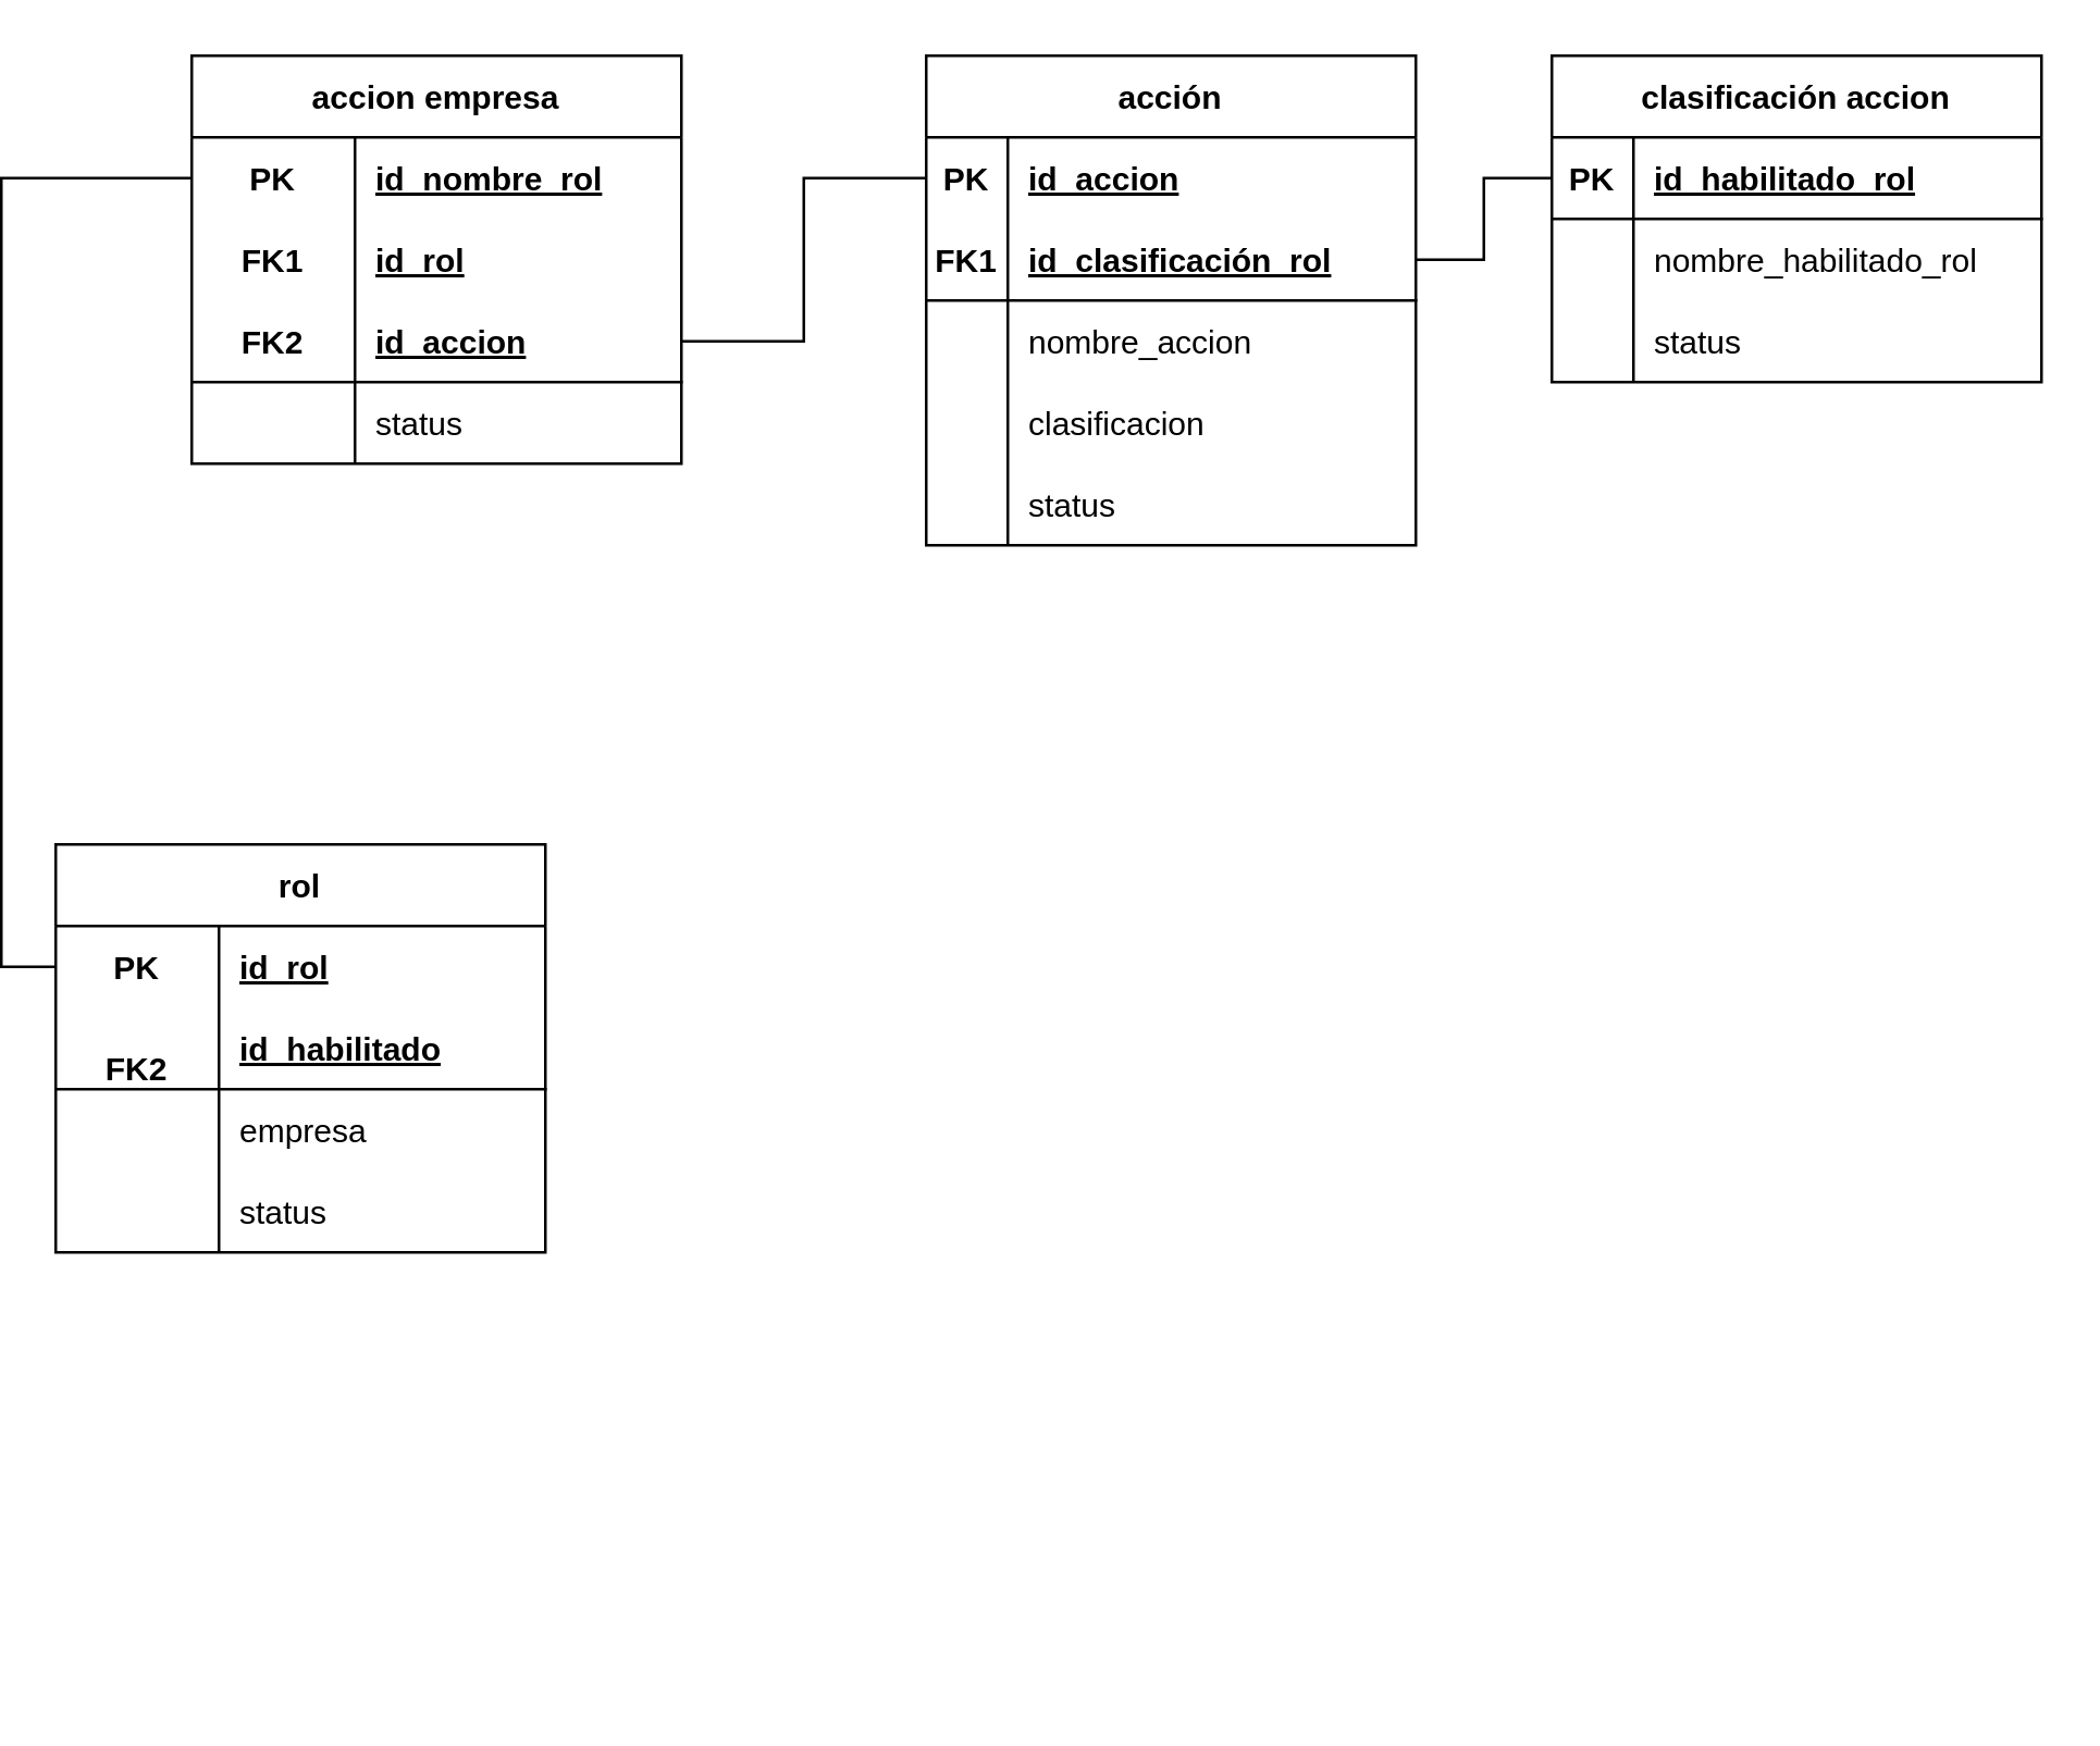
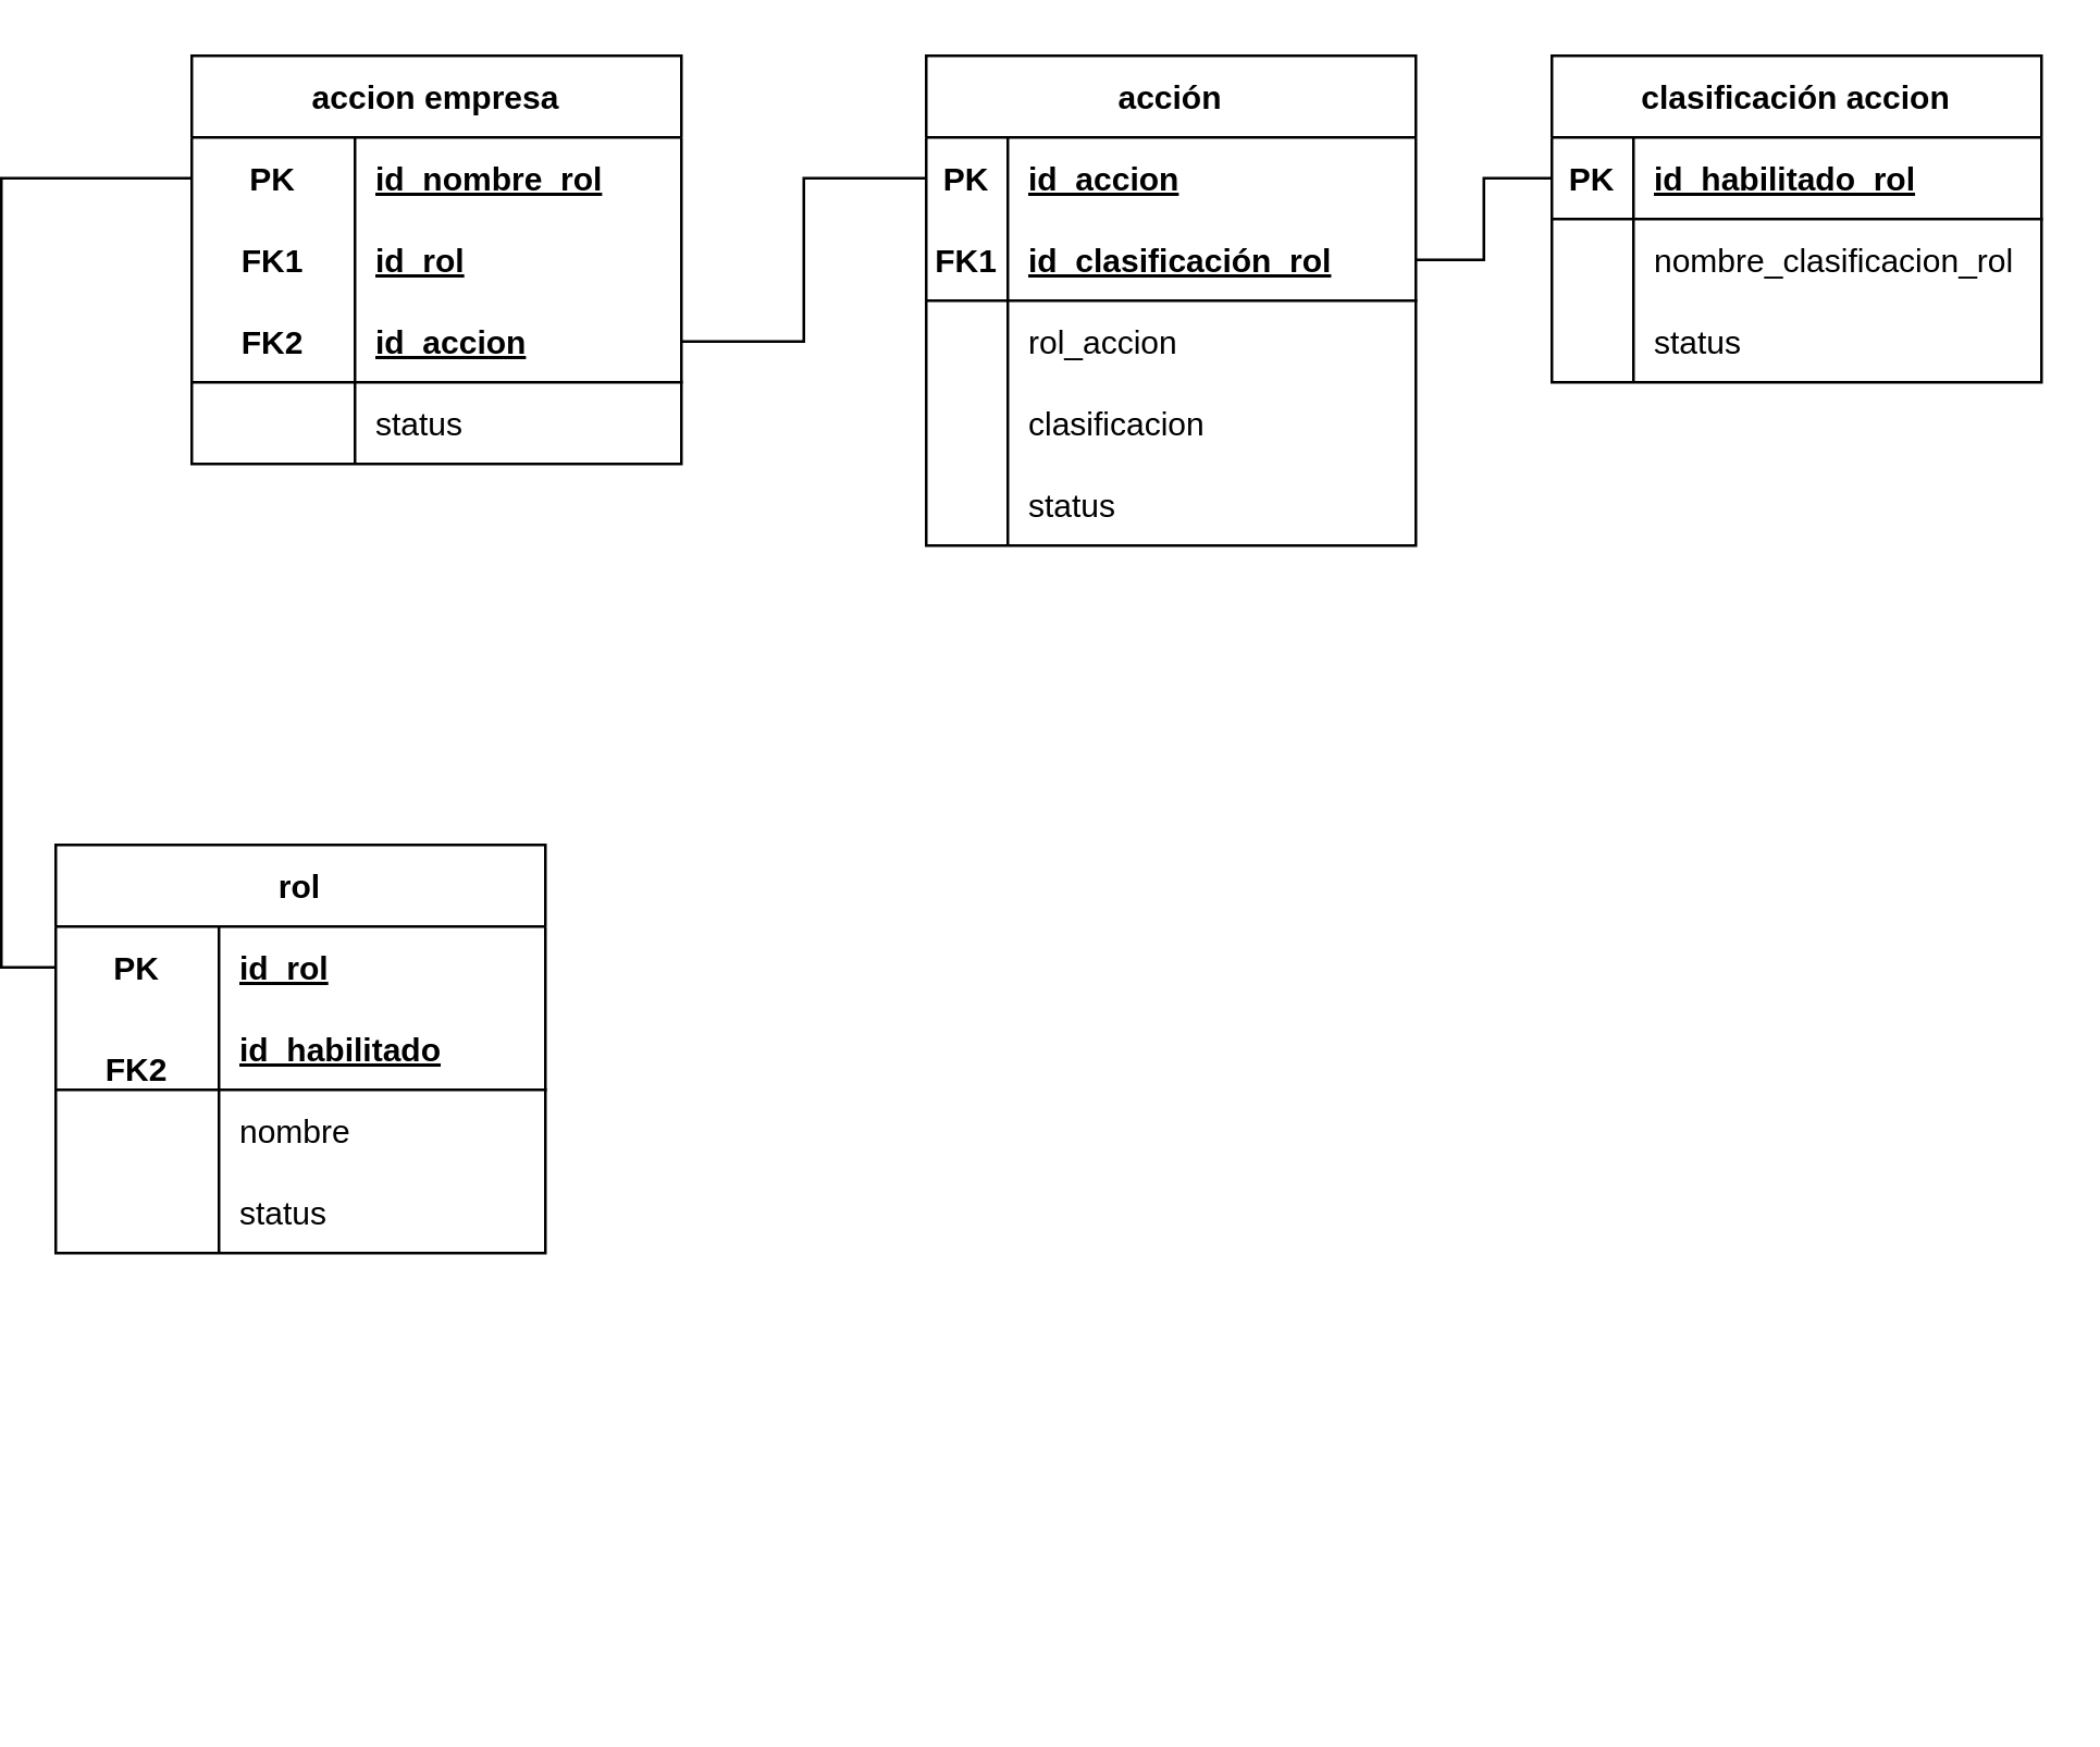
- <mxCell id="38" value="nombre_habilitado_rol" style="shape=partialRectangle;connectable=0;fillColor=none;top=0;left=0;bottom=0;right=0;align=left;spacingLeft=6;overflow=hidden;" vertex="1" parent="36"><mxGeometry x="30" width="150" height="30" as="geometry"><mxRectangle width="150" height="30" as="alternateBounds" /></mxGeometry></mxCell>
+ <mxCell id="38" value="nombre_clasificacion_rol" style="shape=partialRectangle;connectable=0;fillColor=none;top=0;left=0;bottom=0;right=0;align=left;spacingLeft=6;overflow=hidden;" vertex="1" parent="36"><mxGeometry x="30" width="150" height="30" as="geometry"><mxRectangle width="150" height="30" as="alternateBounds" /></mxGeometry></mxCell>
- <mxCell id="11" value="nombre_accion" style="shape=partialRectangle;connectable=0;fillColor=none;top=0;left=0;bottom=0;right=0;align=left;spacingLeft=6;overflow=hidden;" vertex="1" parent="9"><mxGeometry x="30" width="150" height="30" as="geometry"><mxRectangle width="150" height="30" as="alternateBounds" /></mxGeometry></mxCell>
+ <mxCell id="11" value="rol_accion" style="shape=partialRectangle;connectable=0;fillColor=none;top=0;left=0;bottom=0;right=0;align=left;spacingLeft=6;overflow=hidden;" vertex="1" parent="9"><mxGeometry x="30" width="150" height="30" as="geometry"><mxRectangle width="150" height="30" as="alternateBounds" /></mxGeometry></mxCell>
- <mxCell id="27" value="empresa" style="shape=partialRectangle;connectable=0;fillColor=none;top=0;left=0;bottom=0;right=0;align=left;spacingLeft=6;overflow=hidden;" vertex="1" parent="25"><mxGeometry x="60" width="120" height="30" as="geometry"><mxRectangle width="120" height="30" as="alternateBounds" /></mxGeometry></mxCell>
+ <mxCell id="27" value="nombre" style="shape=partialRectangle;connectable=0;fillColor=none;top=0;left=0;bottom=0;right=0;align=left;spacingLeft=6;overflow=hidden;" vertex="1" parent="25"><mxGeometry x="60" width="120" height="30" as="geometry"><mxRectangle width="120" height="30" as="alternateBounds" /></mxGeometry></mxCell>
